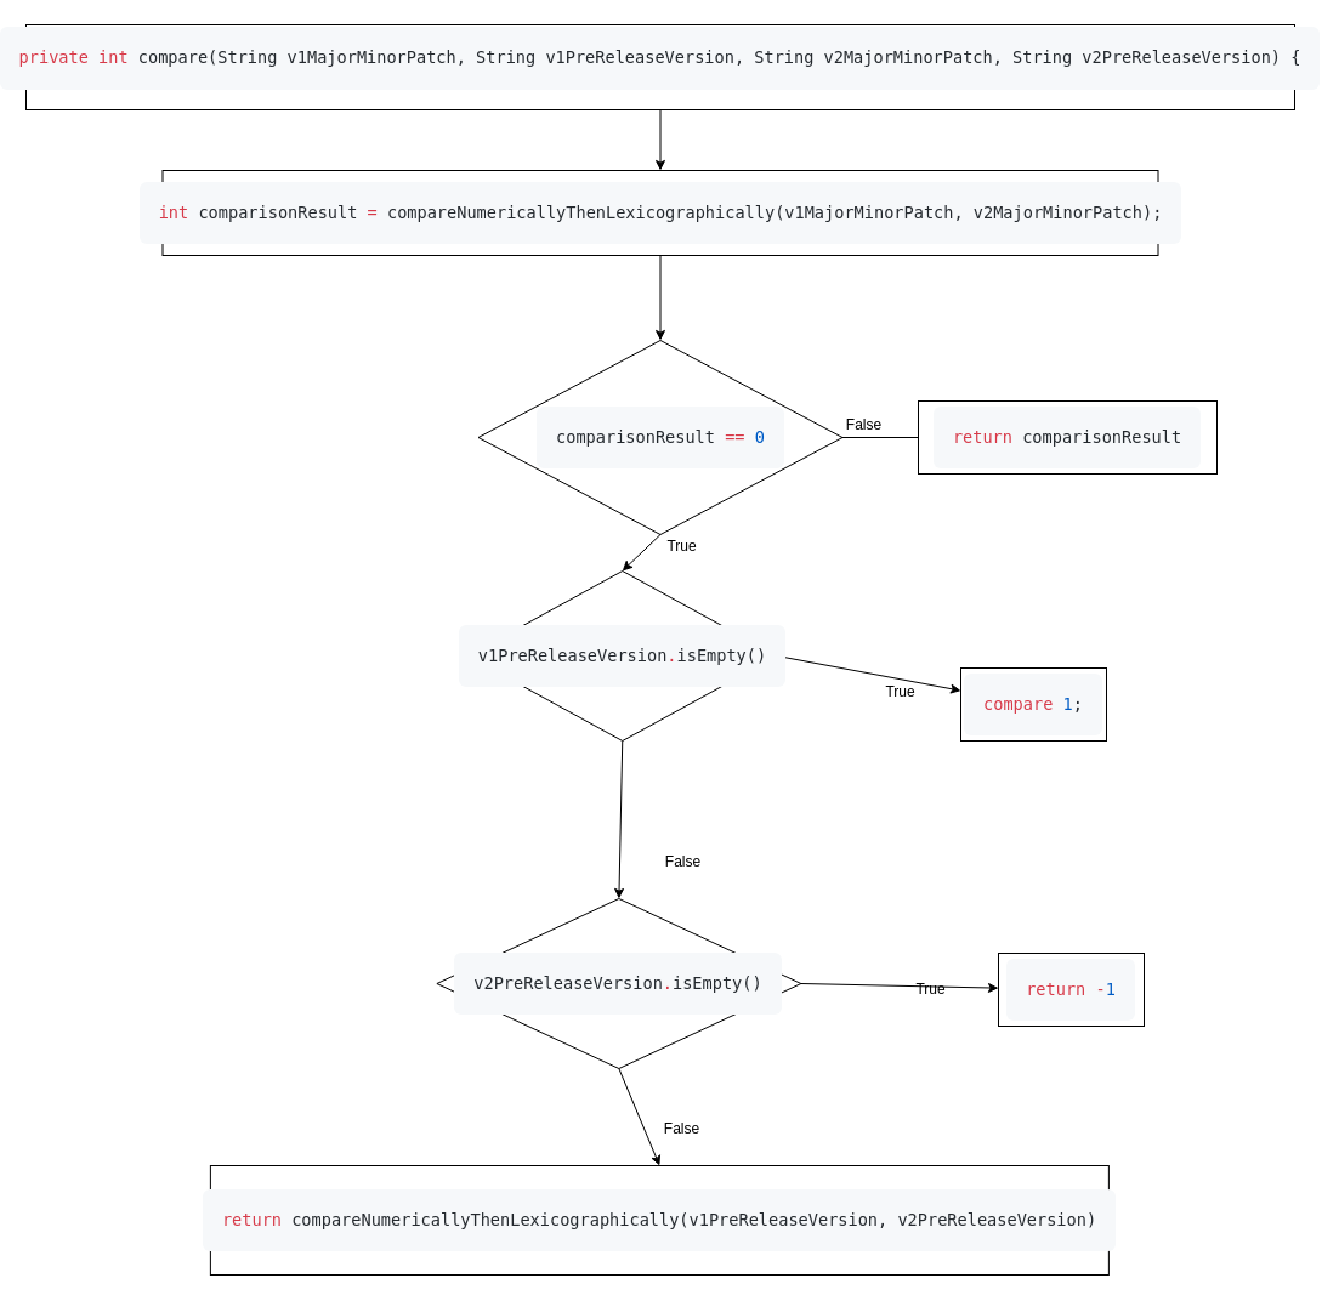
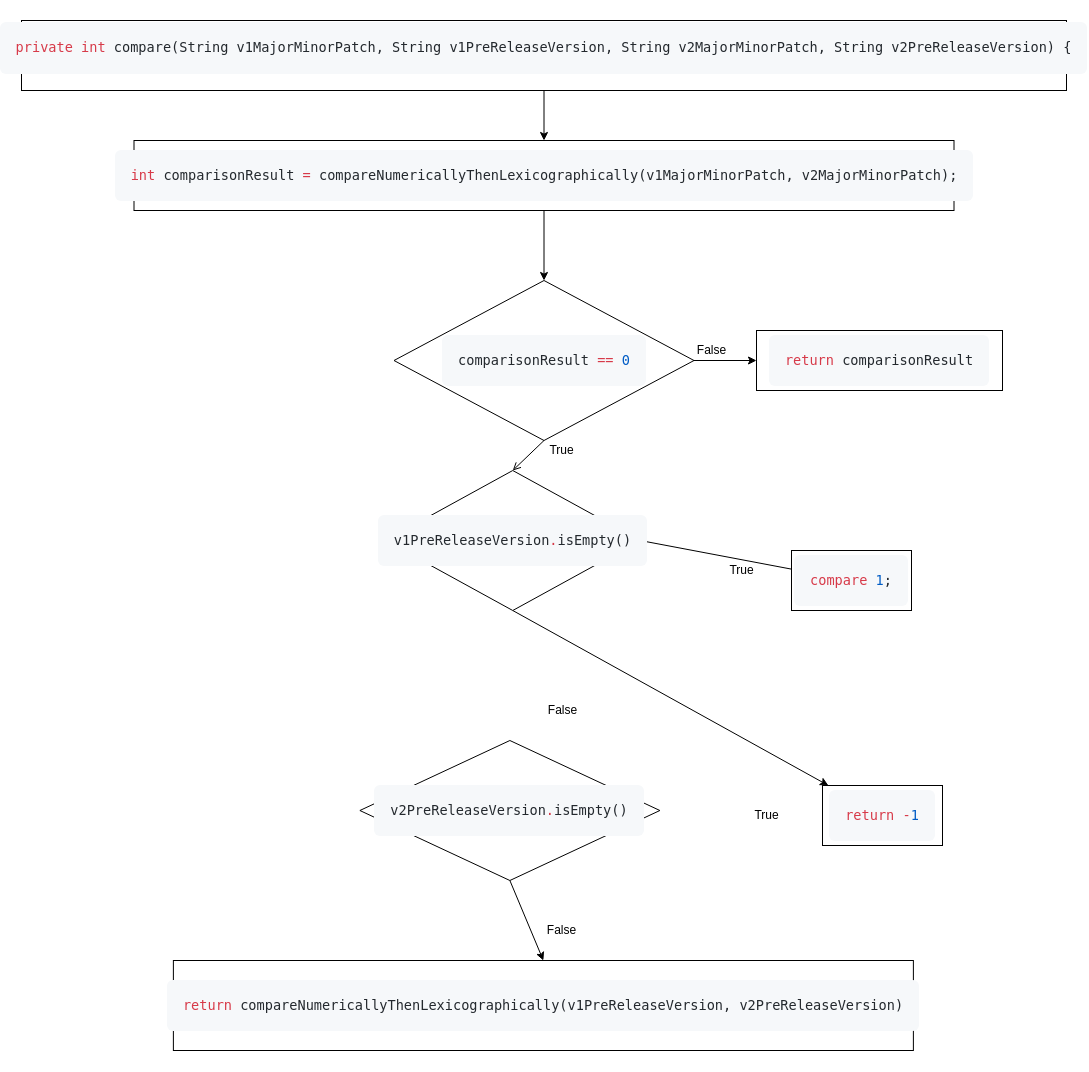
- <mxCell id="16" value="" style="endArrow=none;html=1;exitX=1;exitY=0.5;exitDx=0;exitDy=0;entryX=0;entryY=0.5;entryDx=0;entryDy=0;" edge="1" parent="1" source="5" target="18"><mxGeometry width="50" height="50" relative="1" as="geometry"><mxPoint x="730" y="420" as="sourcePoint" /><mxPoint x="770" y="360" as="targetPoint" /></mxGeometry></mxCell>
+ <mxCell id="16" value="" style="endArrow=classic;html=1;exitX=1;exitY=0.5;exitDx=0;exitDy=0;entryX=0;entryY=0.5;entryDx=0;entryDy=0;" edge="1" parent="1" source="5" target="18"><mxGeometry width="50" height="50" relative="1" as="geometry"><mxPoint x="730" y="420" as="sourcePoint" /><mxPoint x="770" y="360" as="targetPoint" /></mxGeometry></mxCell>
- <mxCell id="20" value="" style="endArrow=classic;html=1;entryX=0.5;entryY=0;entryDx=0;entryDy=0;exitX=0.5;exitY=1;exitDx=0;exitDy=0;" edge="1" parent="1" source="5" target="19"><mxGeometry width="50" height="50" relative="1" as="geometry"><mxPoint x="450" y="580" as="sourcePoint" /><mxPoint x="500" y="530" as="targetPoint" /></mxGeometry></mxCell>
+ <mxCell id="20" value="" style="endArrow=open;html=1;entryX=0.5;entryY=0;entryDx=0;entryDy=0;exitX=0.5;exitY=1;exitDx=0;exitDy=0;" edge="1" parent="1" source="5" target="19"><mxGeometry width="50" height="50" relative="1" as="geometry"><mxPoint x="450" y="580" as="sourcePoint" /><mxPoint x="500" y="530" as="targetPoint" /></mxGeometry></mxCell>
- <mxCell id="8" value="" style="endArrow=classic;html=1;exitX=1;exitY=0.5;exitDx=0;exitDy=0;" edge="1" parent="1" source="19" target="7"><mxGeometry width="50" height="50" relative="1" as="geometry"><mxPoint x="700" y="590" as="sourcePoint" /><mxPoint x="567.5" y="540" as="targetPoint" /></mxGeometry></mxCell>
+ <mxCell id="8" value="" style="endArrow=none;html=1;exitX=1;exitY=0.5;exitDx=0;exitDy=0;" edge="1" parent="1" source="19" target="7"><mxGeometry width="50" height="50" relative="1" as="geometry"><mxPoint x="700" y="590" as="sourcePoint" /><mxPoint x="567.5" y="540" as="targetPoint" /></mxGeometry></mxCell>
- <mxCell id="11" value="" style="endArrow=classic;html=1;entryX=0.5;entryY=0;entryDx=0;entryDy=0;exitX=0.5;exitY=1;exitDx=0;exitDy=0;" edge="1" parent="1" source="19" target="10"><mxGeometry width="50" height="50" relative="1" as="geometry"><mxPoint x="544" y="700" as="sourcePoint" /><mxPoint x="360" y="700" as="targetPoint" /></mxGeometry></mxCell>
+ <mxCell id="11" value="" style="endArrow=classic;html=1;exitX=0.5;exitY=1;exitDx=0;exitDy=0;" edge="1" parent="1" source="19" target="13"><mxGeometry width="50" height="50" relative="1" as="geometry"><mxPoint x="544" y="700" as="sourcePoint" /><mxPoint x="360" y="700" as="targetPoint" /></mxGeometry></mxCell>
- <mxCell id="14" value="" style="endArrow=classic;html=1;exitX=1;exitY=0.5;exitDx=0;exitDy=0;" edge="1" parent="1" target="13" source="10"><mxGeometry width="50" height="50" relative="1" as="geometry"><mxPoint x="693.5" y="825" as="sourcePoint" /><mxPoint x="585" y="775" as="targetPoint" /></mxGeometry></mxCell>
